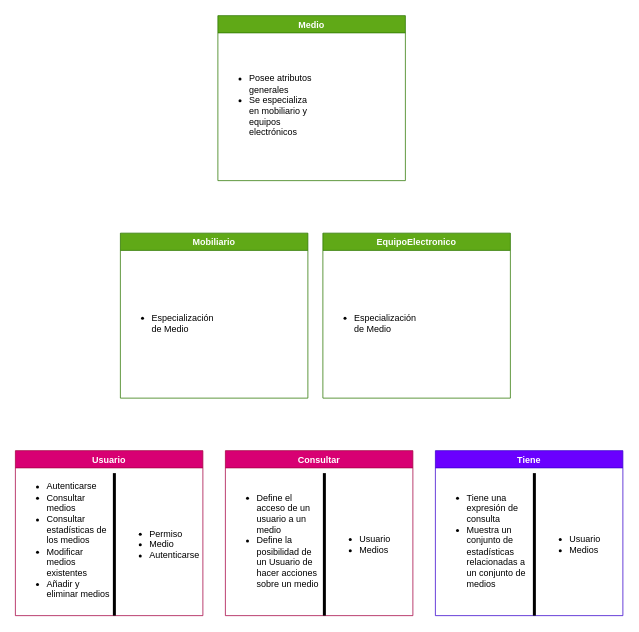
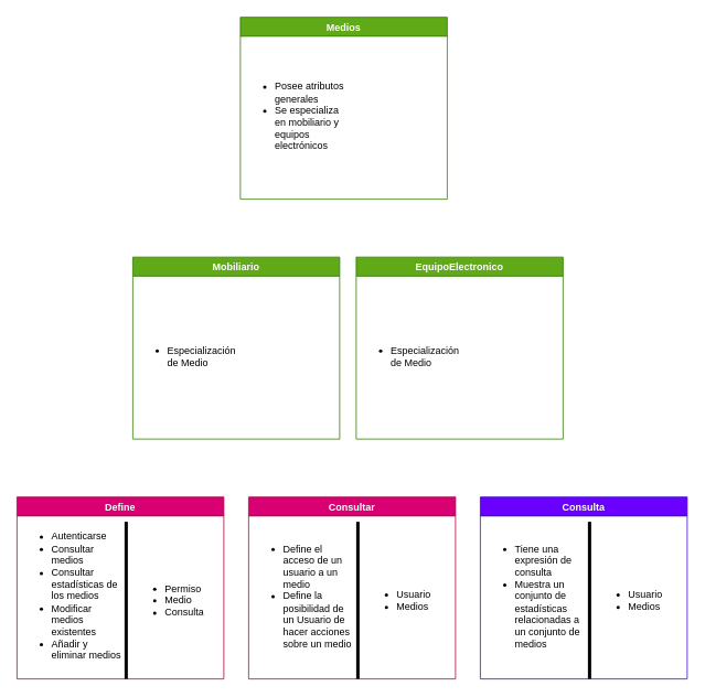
- <mxCell id="2" value="Medio" style="swimlane;fillColor=#60a917;fontColor=#ffffff;strokeColor=#2D7600;" parent="1" vertex="1"><mxGeometry x="290" y="20" width="250" height="220" as="geometry" /></mxCell>
+ <mxCell id="2" value="Medios" style="swimlane;fillColor=#60a917;fontColor=#ffffff;strokeColor=#2D7600;" parent="1" vertex="1"><mxGeometry x="290" y="20" width="250" height="220" as="geometry" /></mxCell>
- <mxCell id="8" value="Usuario" style="swimlane;fillColor=#d80073;fontColor=#ffffff;strokeColor=#A50040;" parent="1" vertex="1"><mxGeometry x="20" y="600" width="250" height="220" as="geometry" /></mxCell>
+ <mxCell id="8" value="Define" style="swimlane;fillColor=#d80073;fontColor=#ffffff;strokeColor=#A50040;" parent="1" vertex="1"><mxGeometry x="20" y="600" width="250" height="220" as="geometry" /></mxCell>
- <mxCell id="16" value="Tiene" style="swimlane;fillColor=#6a00ff;fontColor=#ffffff;strokeColor=#3700CC;startSize=23;" parent="1" vertex="1"><mxGeometry x="580" y="600" width="250" height="220" as="geometry" /></mxCell>
+ <mxCell id="16" value="Consulta" style="swimlane;fillColor=#6a00ff;fontColor=#ffffff;strokeColor=#3700CC;startSize=23;" parent="1" vertex="1"><mxGeometry x="580" y="600" width="250" height="220" as="geometry" /></mxCell>
- <mxCell id="11" value="&lt;ul&gt;&lt;li&gt;Permiso&lt;/li&gt;&lt;li&gt;Medio&lt;/li&gt;&lt;li&gt;Autenticarse&lt;/li&gt;&lt;/ul&gt;" style="text;strokeColor=none;fillColor=none;html=1;whiteSpace=wrap;verticalAlign=middle;overflow=hidden;" parent="8" vertex="1"><mxGeometry x="137" y="30" width="113" height="190" as="geometry" /></mxCell>
+ <mxCell id="11" value="&lt;ul&gt;&lt;li&gt;Permiso&lt;/li&gt;&lt;li&gt;Medio&lt;/li&gt;&lt;li&gt;Consulta&lt;/li&gt;&lt;/ul&gt;" style="text;strokeColor=none;fillColor=none;html=1;whiteSpace=wrap;verticalAlign=middle;overflow=hidden;" parent="8" vertex="1"><mxGeometry x="137" y="30" width="113" height="190" as="geometry" /></mxCell>
